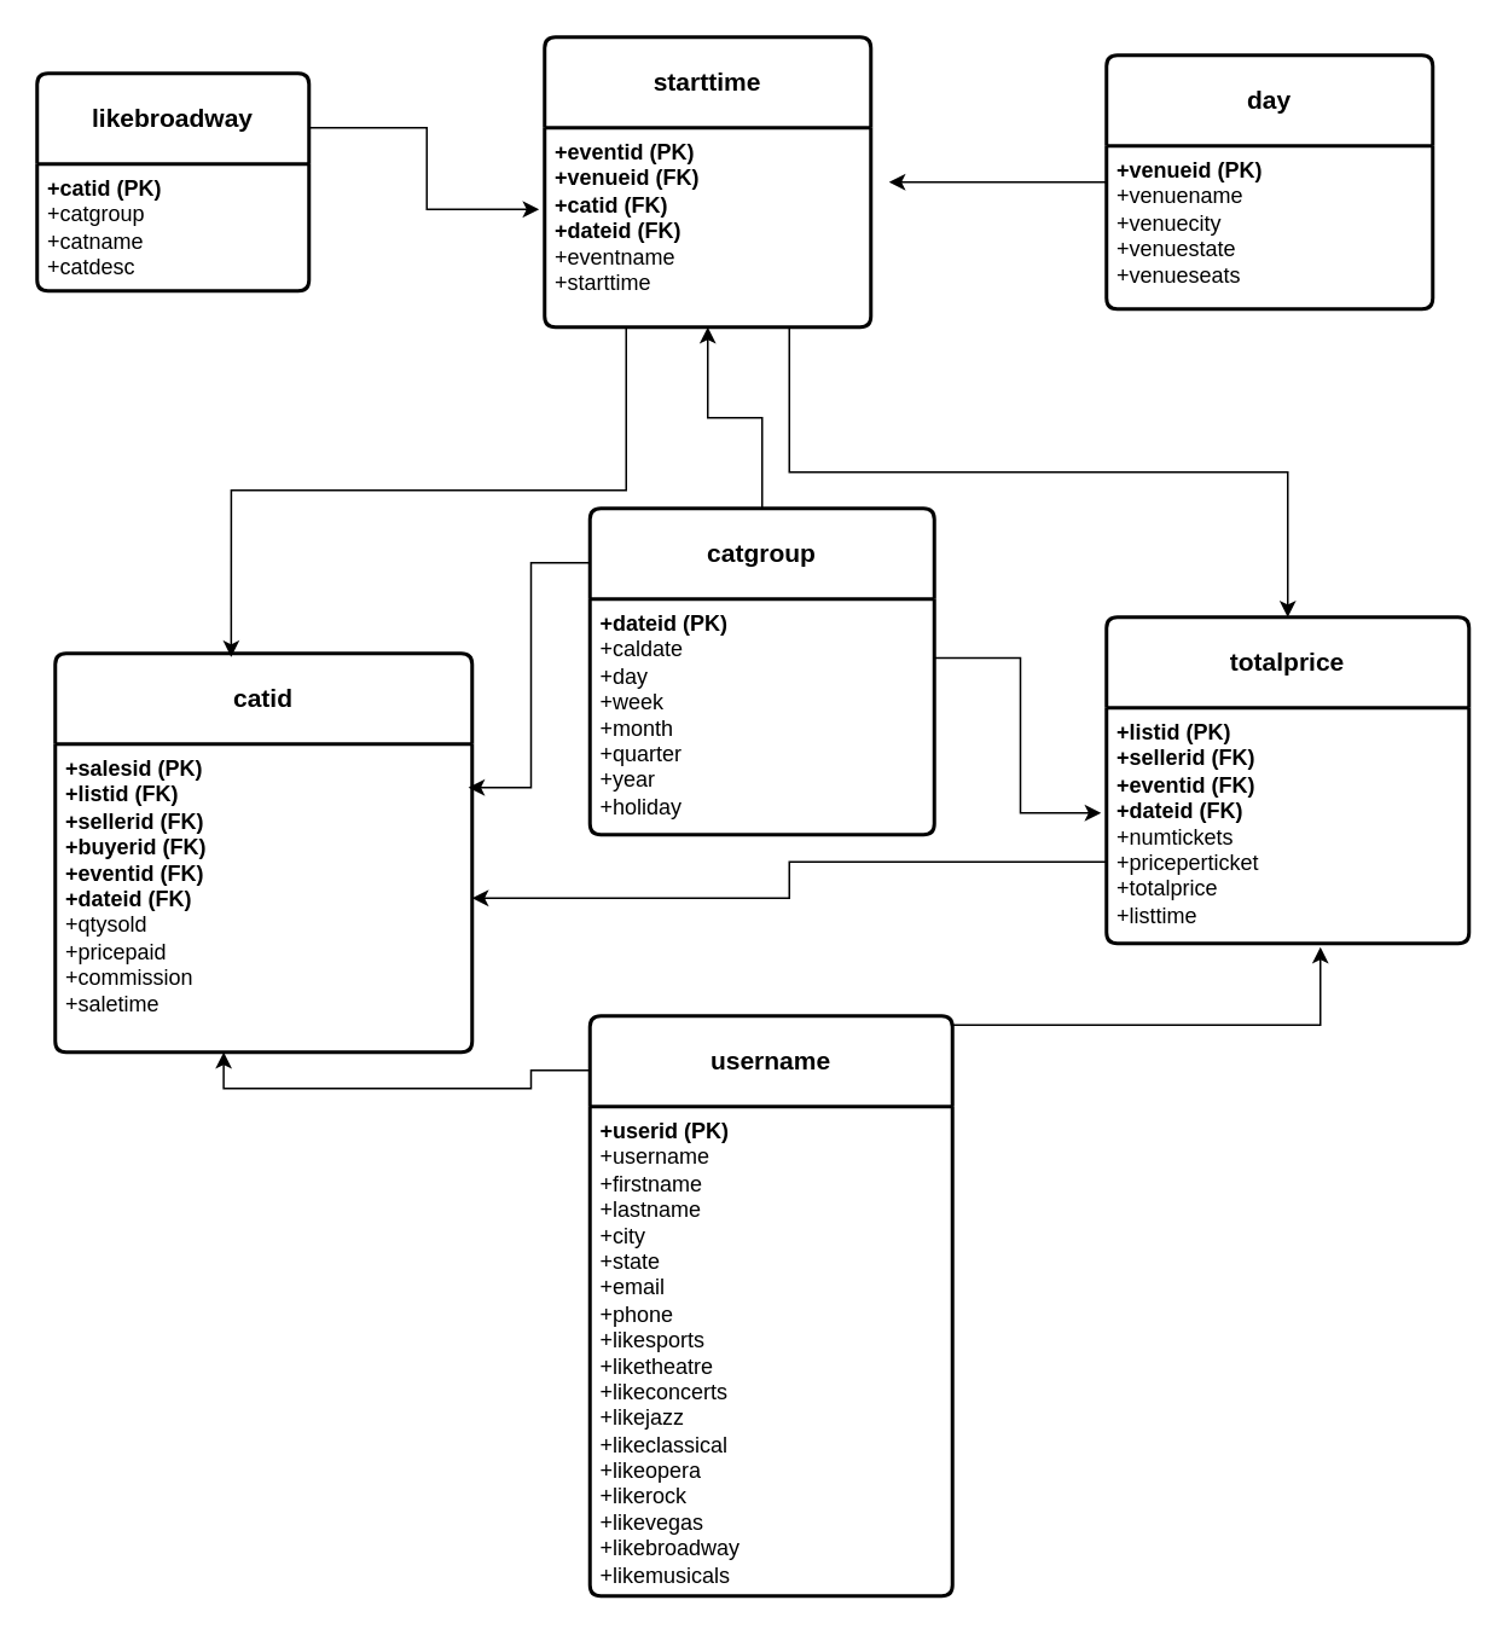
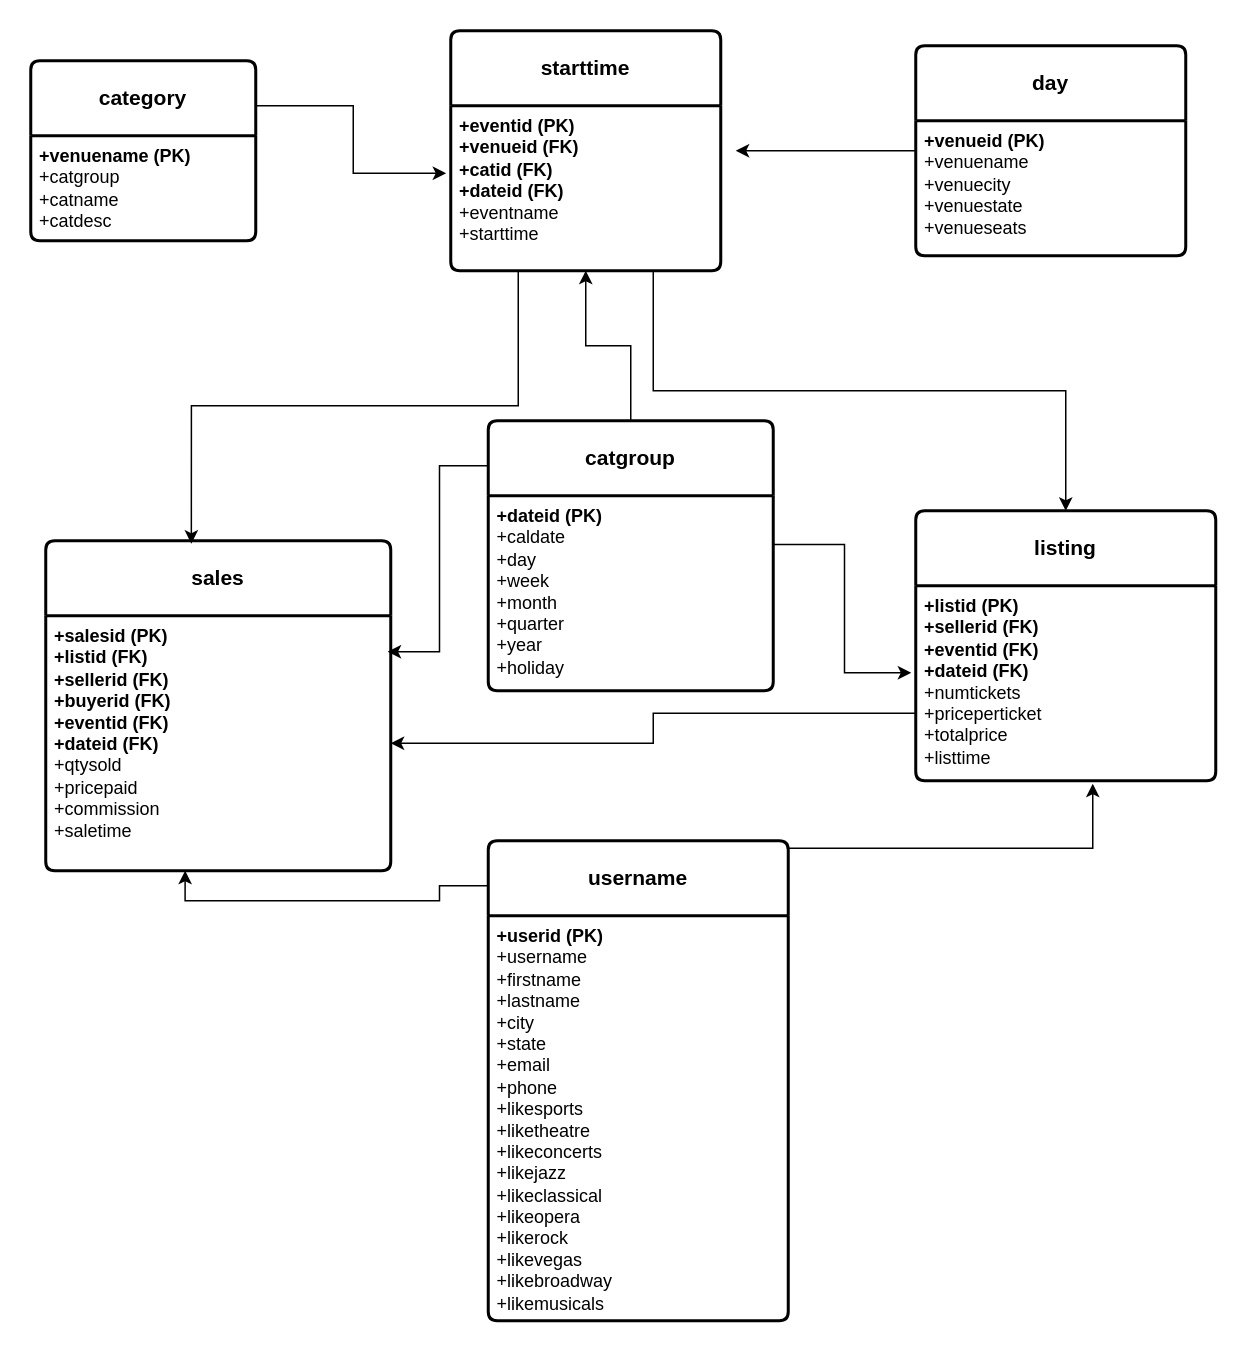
- <mxCell id="4" value="&lt;b&gt;likebroadway&lt;/b&gt;" style="swimlane;childLayout=stackLayout;horizontal=1;startSize=50;horizontalStack=0;rounded=1;fontSize=14;fontStyle=0;strokeWidth=2;resizeParent=0;resizeLast=1;shadow=0;dashed=0;align=center;arcSize=4;whiteSpace=wrap;html=1;" vertex="1" parent="1"><mxGeometry x="20" y="40" width="150" height="120" as="geometry" /></mxCell>
+ <mxCell id="4" value="&lt;b&gt;category&lt;/b&gt;" style="swimlane;childLayout=stackLayout;horizontal=1;startSize=50;horizontalStack=0;rounded=1;fontSize=14;fontStyle=0;strokeWidth=2;resizeParent=0;resizeLast=1;shadow=0;dashed=0;align=center;arcSize=4;whiteSpace=wrap;html=1;" vertex="1" parent="1"><mxGeometry x="20" y="40" width="150" height="120" as="geometry" /></mxCell>
- <mxCell id="5" value="&lt;b&gt;+catid (PK)&lt;/b&gt;&lt;br&gt;+catgroup&lt;br&gt;+catname&lt;br&gt;+catdesc" style="align=left;strokeColor=none;fillColor=none;spacingLeft=4;fontSize=12;verticalAlign=top;resizable=0;rotatable=0;part=1;html=1;" vertex="1" parent="4"><mxGeometry y="50" width="150" height="70" as="geometry" /></mxCell>
+ <mxCell id="5" value="&lt;b&gt;+venuename (PK)&lt;/b&gt;&lt;br&gt;+catgroup&lt;br&gt;+catname&lt;br&gt;+catdesc" style="align=left;strokeColor=none;fillColor=none;spacingLeft=4;fontSize=12;verticalAlign=top;resizable=0;rotatable=0;part=1;html=1;" vertex="1" parent="4"><mxGeometry y="50" width="150" height="70" as="geometry" /></mxCell>
- <mxCell id="7" value="&lt;b&gt;totalprice&lt;/b&gt;" style="swimlane;childLayout=stackLayout;horizontal=1;startSize=50;horizontalStack=0;rounded=1;fontSize=14;fontStyle=0;strokeWidth=2;resizeParent=0;resizeLast=1;shadow=0;dashed=0;align=center;arcSize=4;whiteSpace=wrap;html=1;" vertex="1" parent="1"><mxGeometry x="610" y="340" width="200" height="180" as="geometry" /></mxCell>
+ <mxCell id="7" value="&lt;b&gt;listing&lt;/b&gt;" style="swimlane;childLayout=stackLayout;horizontal=1;startSize=50;horizontalStack=0;rounded=1;fontSize=14;fontStyle=0;strokeWidth=2;resizeParent=0;resizeLast=1;shadow=0;dashed=0;align=center;arcSize=4;whiteSpace=wrap;html=1;" vertex="1" parent="1"><mxGeometry x="610" y="340" width="200" height="180" as="geometry" /></mxCell>
- <mxCell id="17" value="&lt;b&gt;catid&lt;/b&gt;" style="swimlane;childLayout=stackLayout;horizontal=1;startSize=50;horizontalStack=0;rounded=1;fontSize=14;fontStyle=0;strokeWidth=2;resizeParent=0;resizeLast=1;shadow=0;dashed=0;align=center;arcSize=4;whiteSpace=wrap;html=1;" vertex="1" parent="1"><mxGeometry x="30" y="360" width="230" height="220" as="geometry" /></mxCell>
+ <mxCell id="17" value="&lt;b&gt;sales&lt;/b&gt;" style="swimlane;childLayout=stackLayout;horizontal=1;startSize=50;horizontalStack=0;rounded=1;fontSize=14;fontStyle=0;strokeWidth=2;resizeParent=0;resizeLast=1;shadow=0;dashed=0;align=center;arcSize=4;whiteSpace=wrap;html=1;" vertex="1" parent="1"><mxGeometry x="30" y="360" width="230" height="220" as="geometry" /></mxCell>
